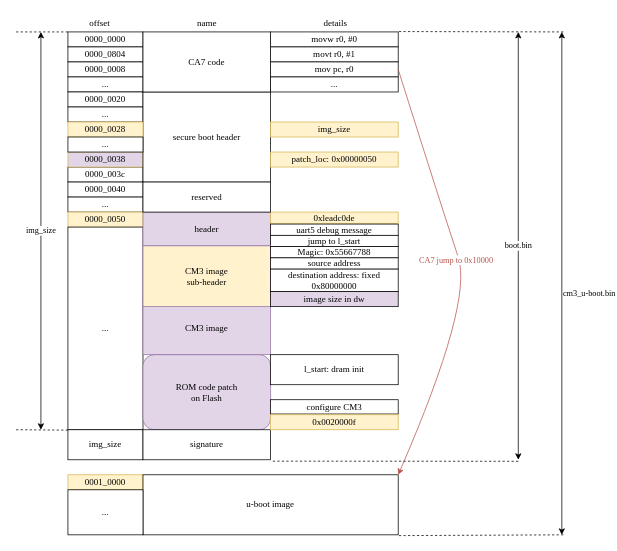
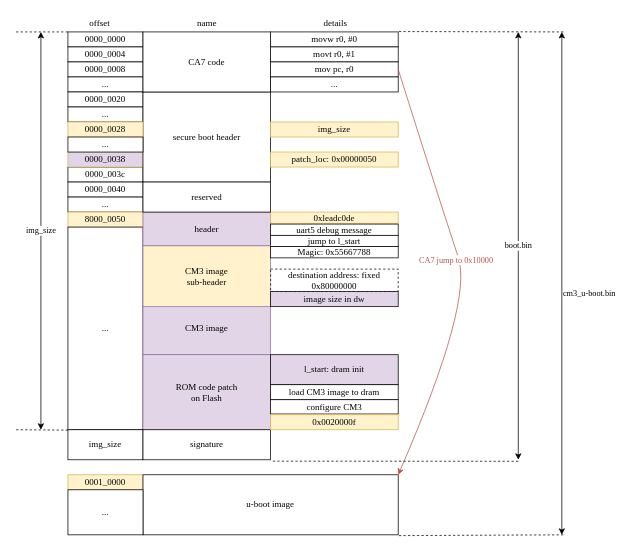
- <mxCell id="3" value="0000_0804" style="rounded=0;whiteSpace=wrap;html=1;fontFamily=Lucida Console;" parent="1" vertex="1"><mxGeometry x="90" y="62" width="100" height="20" as="geometry" /></mxCell>
+ <mxCell id="3" value="0000_0004" style="rounded=0;whiteSpace=wrap;html=1;fontFamily=Lucida Console;" parent="1" vertex="1"><mxGeometry x="90" y="62" width="100" height="20" as="geometry" /></mxCell>
- <mxCell id="16" value="0000_0050" style="rounded=0;whiteSpace=wrap;html=1;fontFamily=Lucida Console;fillColor=#fff2cc;strokeColor=#d6b656;" parent="1" vertex="1"><mxGeometry x="90" y="282" width="100" height="20" as="geometry" /></mxCell>
+ <mxCell id="16" value="8000_0050" style="rounded=0;whiteSpace=wrap;html=1;fontFamily=Lucida Console;fillColor=#fff2cc;strokeColor=#d6b656;" parent="1" vertex="1"><mxGeometry x="90" y="282" width="100" height="20" as="geometry" /></mxCell>
- <mxCell id="47" value="source address" style="rounded=0;whiteSpace=wrap;html=1;fontFamily=Lucida Console;" parent="1" vertex="1"><mxGeometry x="360" y="343" width="170" height="15" as="geometry" /></mxCell>
- <mxCell id="48" value="destination address: fixed 0x80000000" style="rounded=0;whiteSpace=wrap;html=1;fontFamily=Lucida Console;" parent="1" vertex="1"><mxGeometry x="360" y="358" width="170" height="30" as="geometry" /></mxCell>
+ <mxCell id="48" value="destination address: fixed 0x80000000" style="rounded=0;whiteSpace=wrap;html=1;fontFamily=Lucida Console;dashed=1;" parent="1" vertex="1"><mxGeometry x="360" y="358" width="170" height="30" as="geometry" /></mxCell>
- <mxCell id="27" value="l_start: dram init" style="rounded=0;whiteSpace=wrap;html=1;fontFamily=Lucida Console;" parent="1" vertex="1"><mxGeometry x="360" y="472" width="170" height="40" as="geometry" /></mxCell>
+ <mxCell id="27" value="l_start: dram init" style="rounded=0;whiteSpace=wrap;html=1;fontFamily=Lucida Console;fillColor=#e1d5e7;" parent="1" vertex="1"><mxGeometry x="360" y="472" width="170" height="40" as="geometry" /></mxCell>
- <mxCell id="26" value="ROM code patch&lt;br&gt;on Flash" style="whiteSpace=wrap;html=1;fontFamily=Lucida Console;fillColor=#e1d5e7;strokeColor=#9673a6;rounded=1;" parent="1" vertex="1"><mxGeometry x="190" y="472" width="170" height="100" as="geometry" /></mxCell>
+ <mxCell id="26" value="ROM code patch&lt;br&gt;on Flash" style="rounded=0;whiteSpace=wrap;html=1;fontFamily=Lucida Console;fillColor=#e1d5e7;strokeColor=#9673a6;" parent="1" vertex="1"><mxGeometry x="190" y="472" width="170" height="100" as="geometry" /></mxCell>
+ <mxCell id="28" value="load CM3 image to dram" style="rounded=0;whiteSpace=wrap;html=1;fontFamily=Lucida Console;" parent="1" vertex="1"><mxGeometry x="360" y="512" width="170" height="20" as="geometry" /></mxCell>
